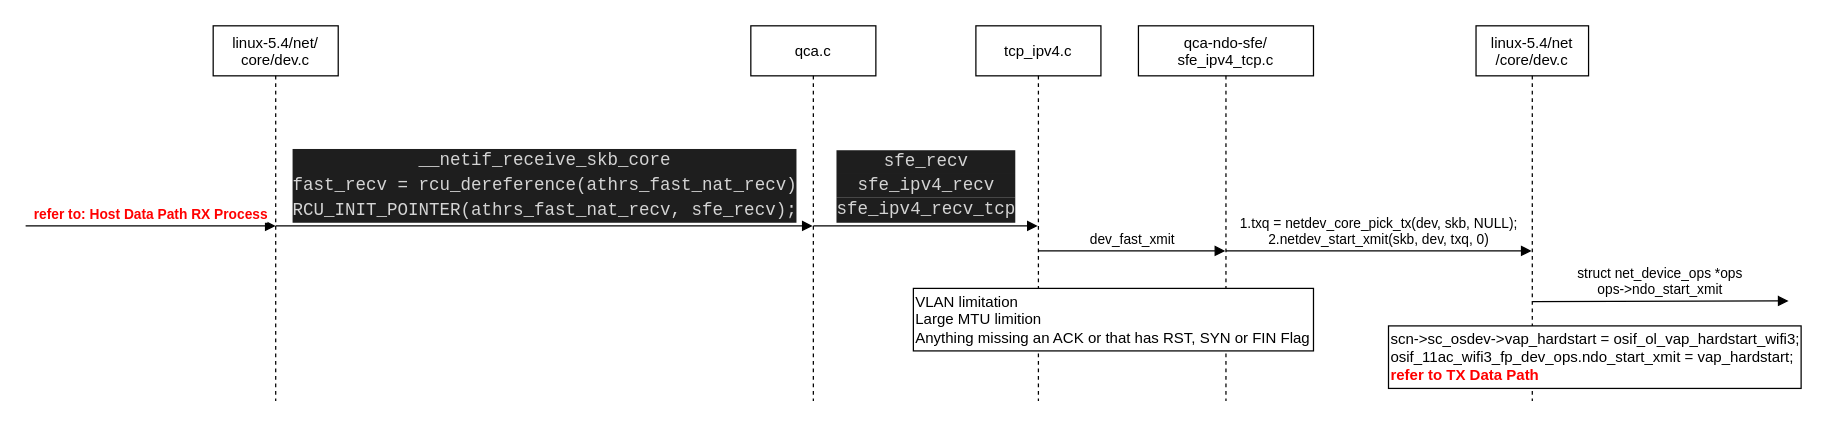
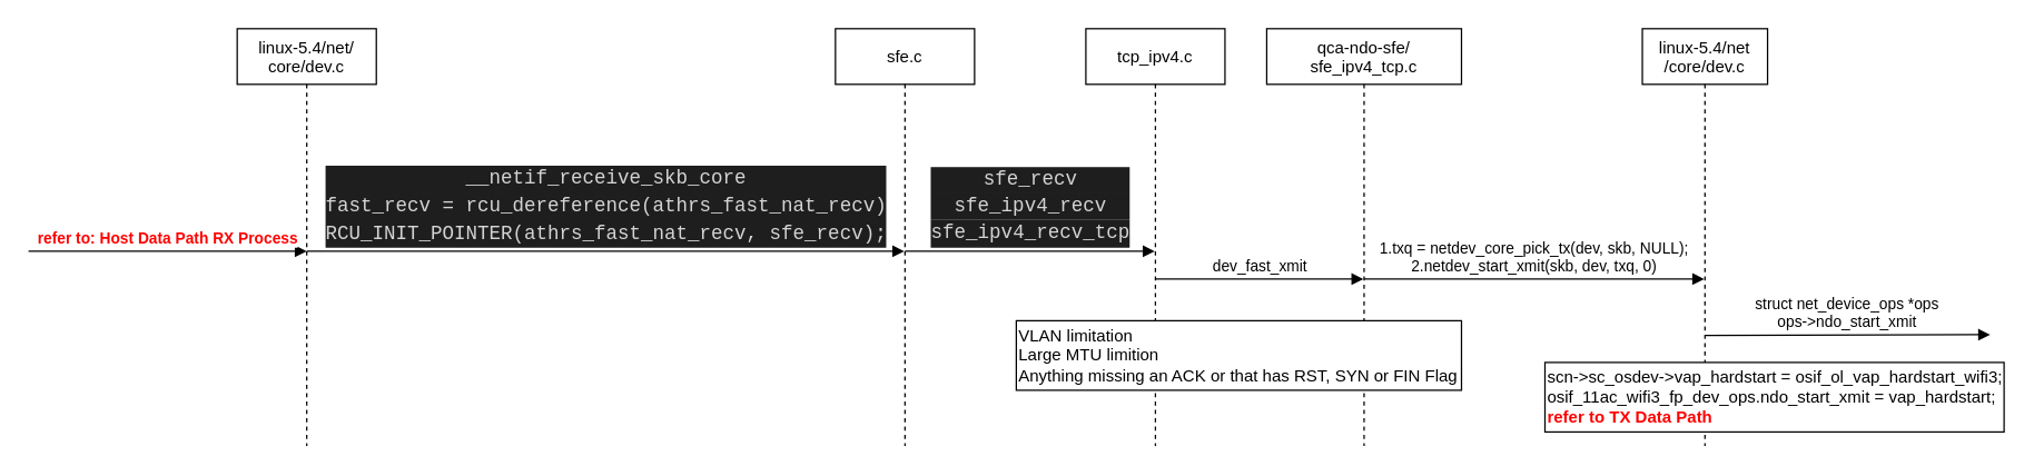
- <mxCell id="2" value="qca.c" style="shape=umlLifeline;perimeter=lifelinePerimeter;container=1;collapsible=0;recursiveResize=0;rounded=0;shadow=0;strokeWidth=1;" parent="1" vertex="1"><mxGeometry x="600" width="100" height="300" as="geometry" y="20" /></mxCell>
+ <mxCell id="2" value="sfe.c" style="shape=umlLifeline;perimeter=lifelinePerimeter;container=1;collapsible=0;recursiveResize=0;rounded=0;shadow=0;strokeWidth=1;" parent="1" vertex="1"><mxGeometry x="600" width="100" height="300" as="geometry" y="20" /></mxCell>
